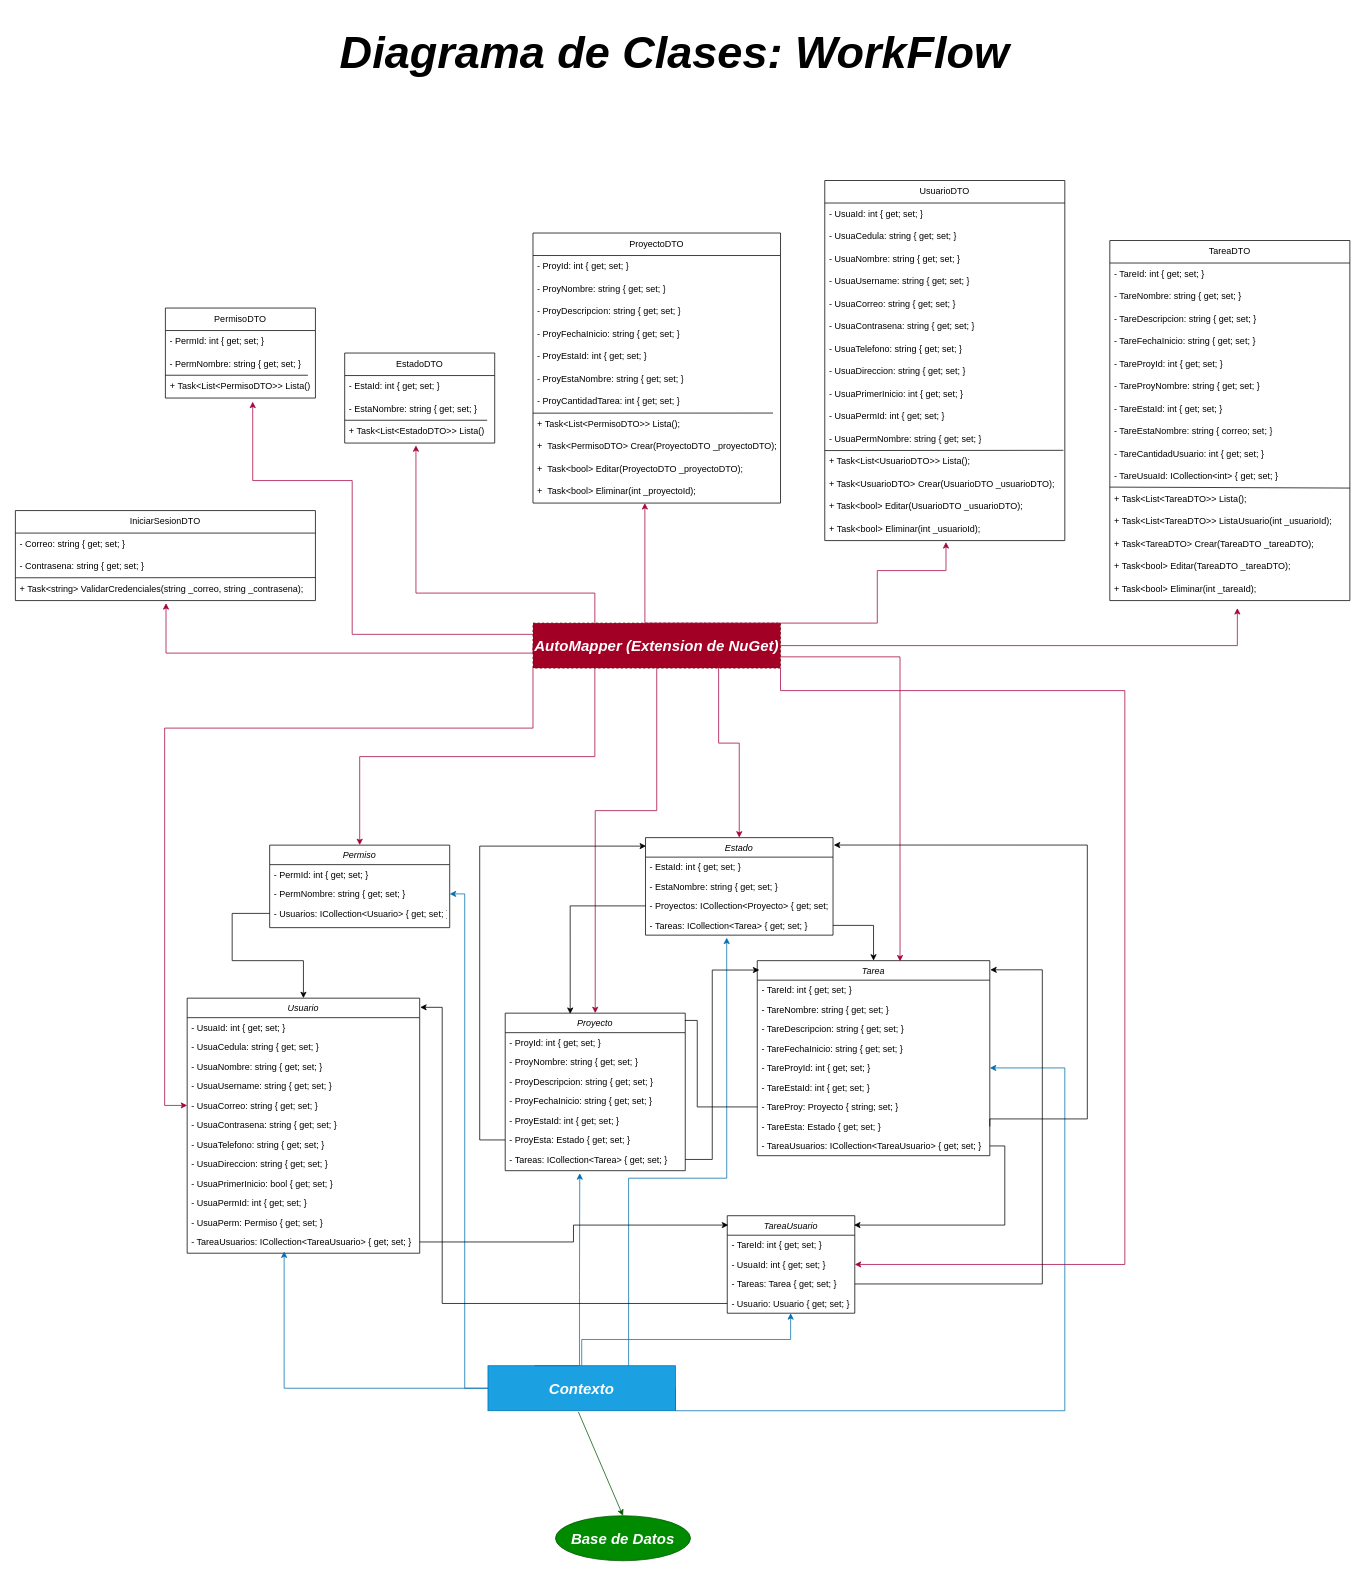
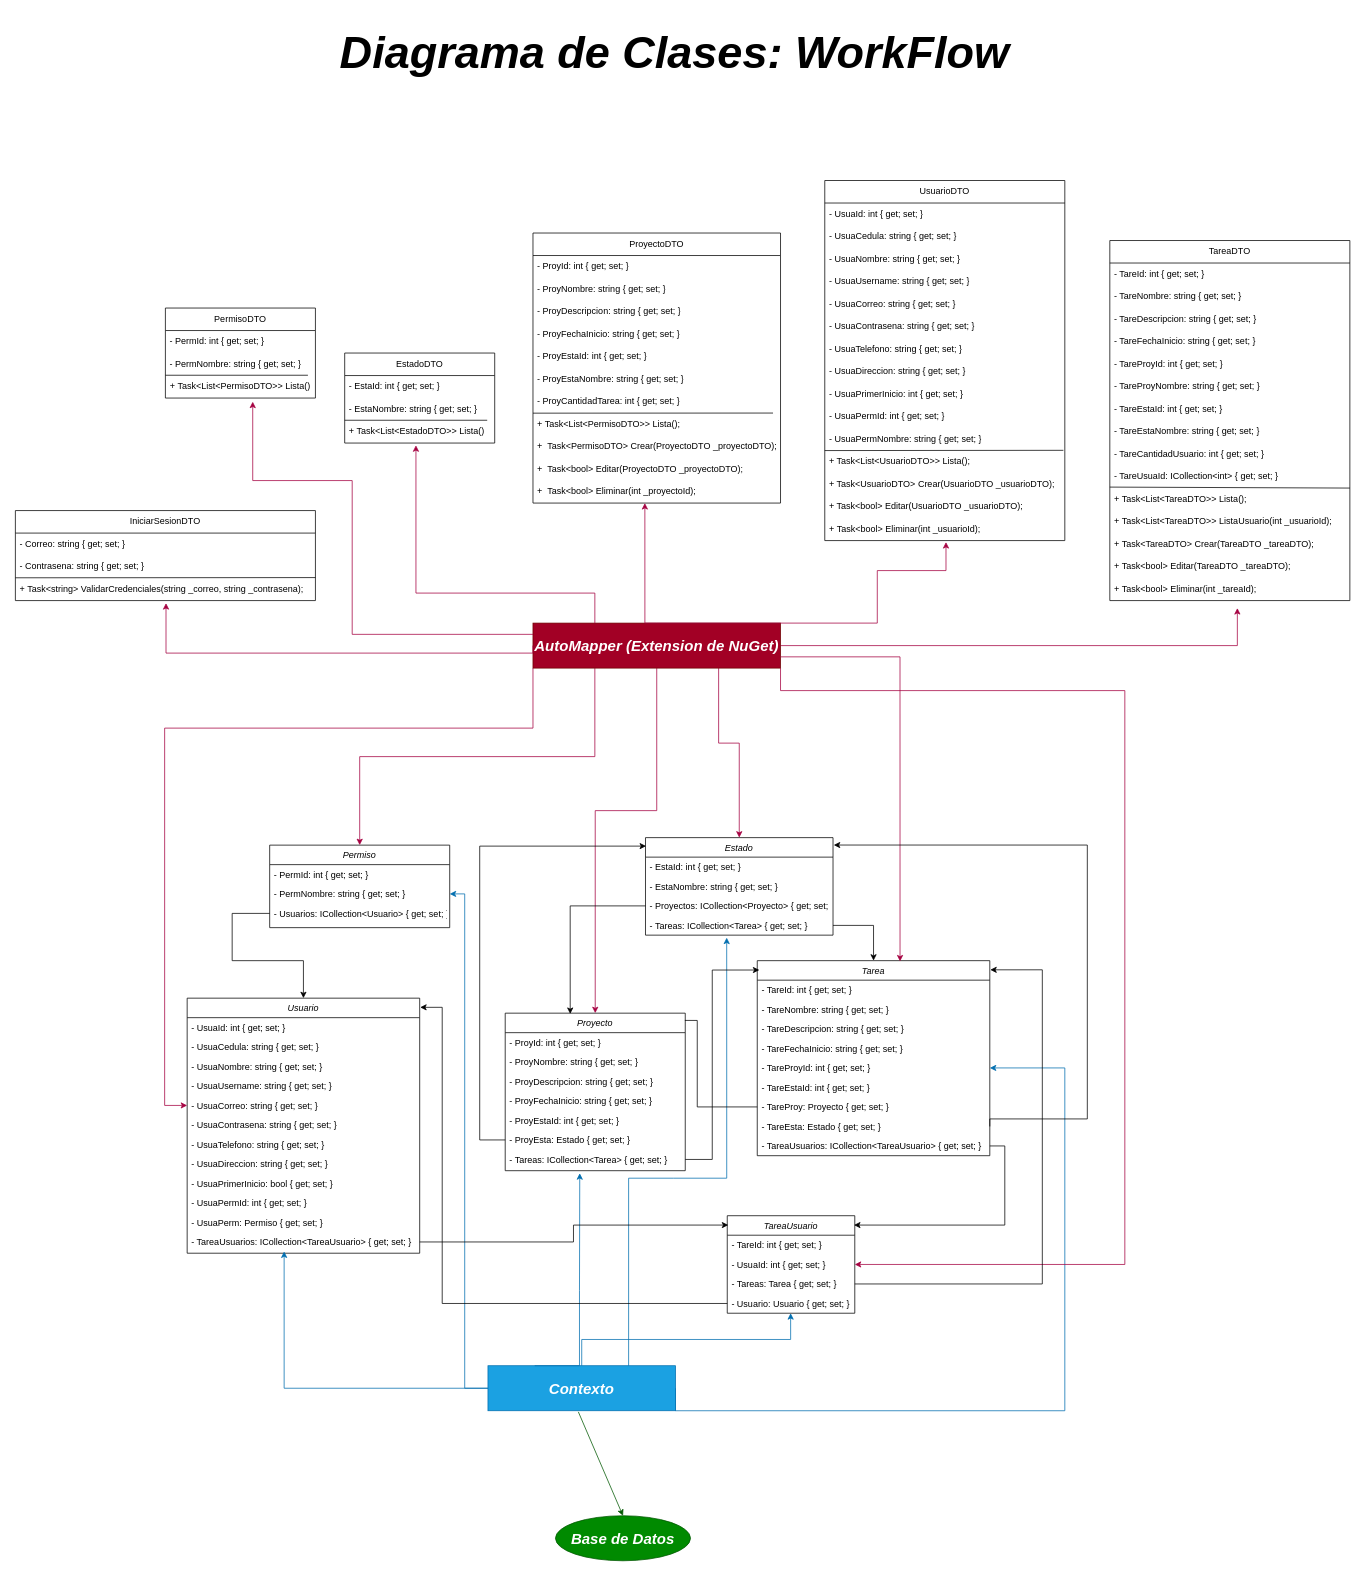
- <mxCell id="113" value="- TareEstaNombre: string { correo; set; }" style="text;strokeColor=none;fillColor=none;align=left;verticalAlign=middle;spacingLeft=4;spacingRight=4;overflow=hidden;points=[[0,0.5],[1,0.5]];portConstraint=eastwest;rotatable=0;whiteSpace=wrap;html=1;" parent="105" vertex="1"><mxGeometry y="240" width="320" height="30" as="geometry" /></mxCell>
+ <mxCell id="113" value="- TareEstaNombre: string { get; set; }" style="text;strokeColor=none;fillColor=none;align=left;verticalAlign=middle;spacingLeft=4;spacingRight=4;overflow=hidden;points=[[0,0.5],[1,0.5]];portConstraint=eastwest;rotatable=0;whiteSpace=wrap;html=1;" parent="105" vertex="1"><mxGeometry y="240" width="320" height="30" as="geometry" /></mxCell>
- <mxCell id="58" value="&lt;font size=&quot;1&quot; style=&quot;&quot;&gt;&lt;b style=&quot;&quot;&gt;&lt;i style=&quot;font-size: 20px;&quot;&gt;AutoMapper (Extension de NuGet)&lt;/i&gt;&lt;/b&gt;&lt;/font&gt;" style="rounded=0;whiteSpace=wrap;html=1;fillColor=#a20025;fontColor=#ffffff;strokeColor=#6F0000;dashed=1;" parent="1" vertex="1"><mxGeometry x="710" y="830" width="330" height="60" as="geometry" /></mxCell>
+ <mxCell id="58" value="&lt;font size=&quot;1&quot; style=&quot;&quot;&gt;&lt;b style=&quot;&quot;&gt;&lt;i style=&quot;font-size: 20px;&quot;&gt;AutoMapper (Extension de NuGet)&lt;/i&gt;&lt;/b&gt;&lt;/font&gt;" style="rounded=0;whiteSpace=wrap;html=1;fillColor=#a20025;fontColor=#ffffff;strokeColor=#6F0000;" parent="1" vertex="1"><mxGeometry x="710" y="830" width="330" height="60" as="geometry" /></mxCell>
- <mxCell id="39" value="- TareProy: Proyecto { string; set; }" style="text;align=left;verticalAlign=top;spacingLeft=4;spacingRight=4;overflow=hidden;rotatable=0;points=[[0,0.5],[1,0.5]];portConstraint=eastwest;rounded=0;shadow=0;html=0;" parent="32" vertex="1"><mxGeometry y="182" width="310" height="26" as="geometry" /></mxCell>
+ <mxCell id="39" value="- TareProy: Proyecto { get; set; }" style="text;align=left;verticalAlign=top;spacingLeft=4;spacingRight=4;overflow=hidden;rotatable=0;points=[[0,0.5],[1,0.5]];portConstraint=eastwest;rounded=0;shadow=0;html=0;" parent="32" vertex="1"><mxGeometry y="182" width="310" height="26" as="geometry" /></mxCell>
